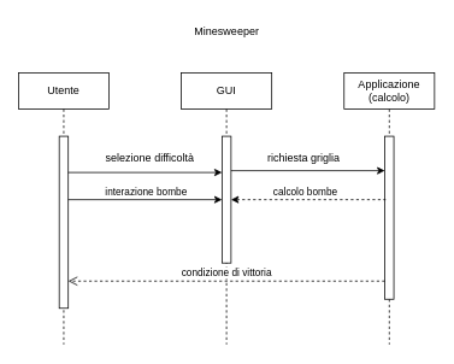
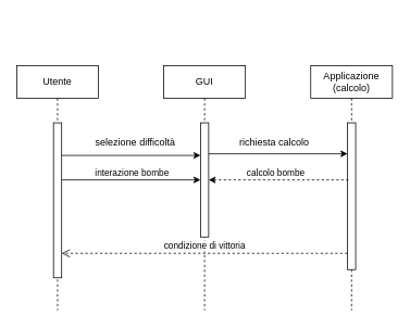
- <mxCell id="9" value="Minesweeper" style="text;html=1;align=center;verticalAlign=middle;whiteSpace=wrap;rounded=0;" parent="1" vertex="1"><mxGeometry x="177.5" y="20" width="145" height="30" as="geometry" /></mxCell>
- <mxCell id="15" value="richiesta griglia" style="text;html=1;align=center;verticalAlign=middle;resizable=0;points=[];autosize=1;strokeColor=none;fillColor=none;" vertex="1" parent="1"><mxGeometry x="285" y="160" width="100" height="30" as="geometry" /></mxCell>
+ <mxCell id="15" value="richiesta calcolo" style="text;html=1;align=center;verticalAlign=middle;resizable=0;points=[];autosize=1;strokeColor=none;fillColor=none;" vertex="1" parent="1"><mxGeometry x="285" y="160" width="100" height="30" as="geometry" /></mxCell>
